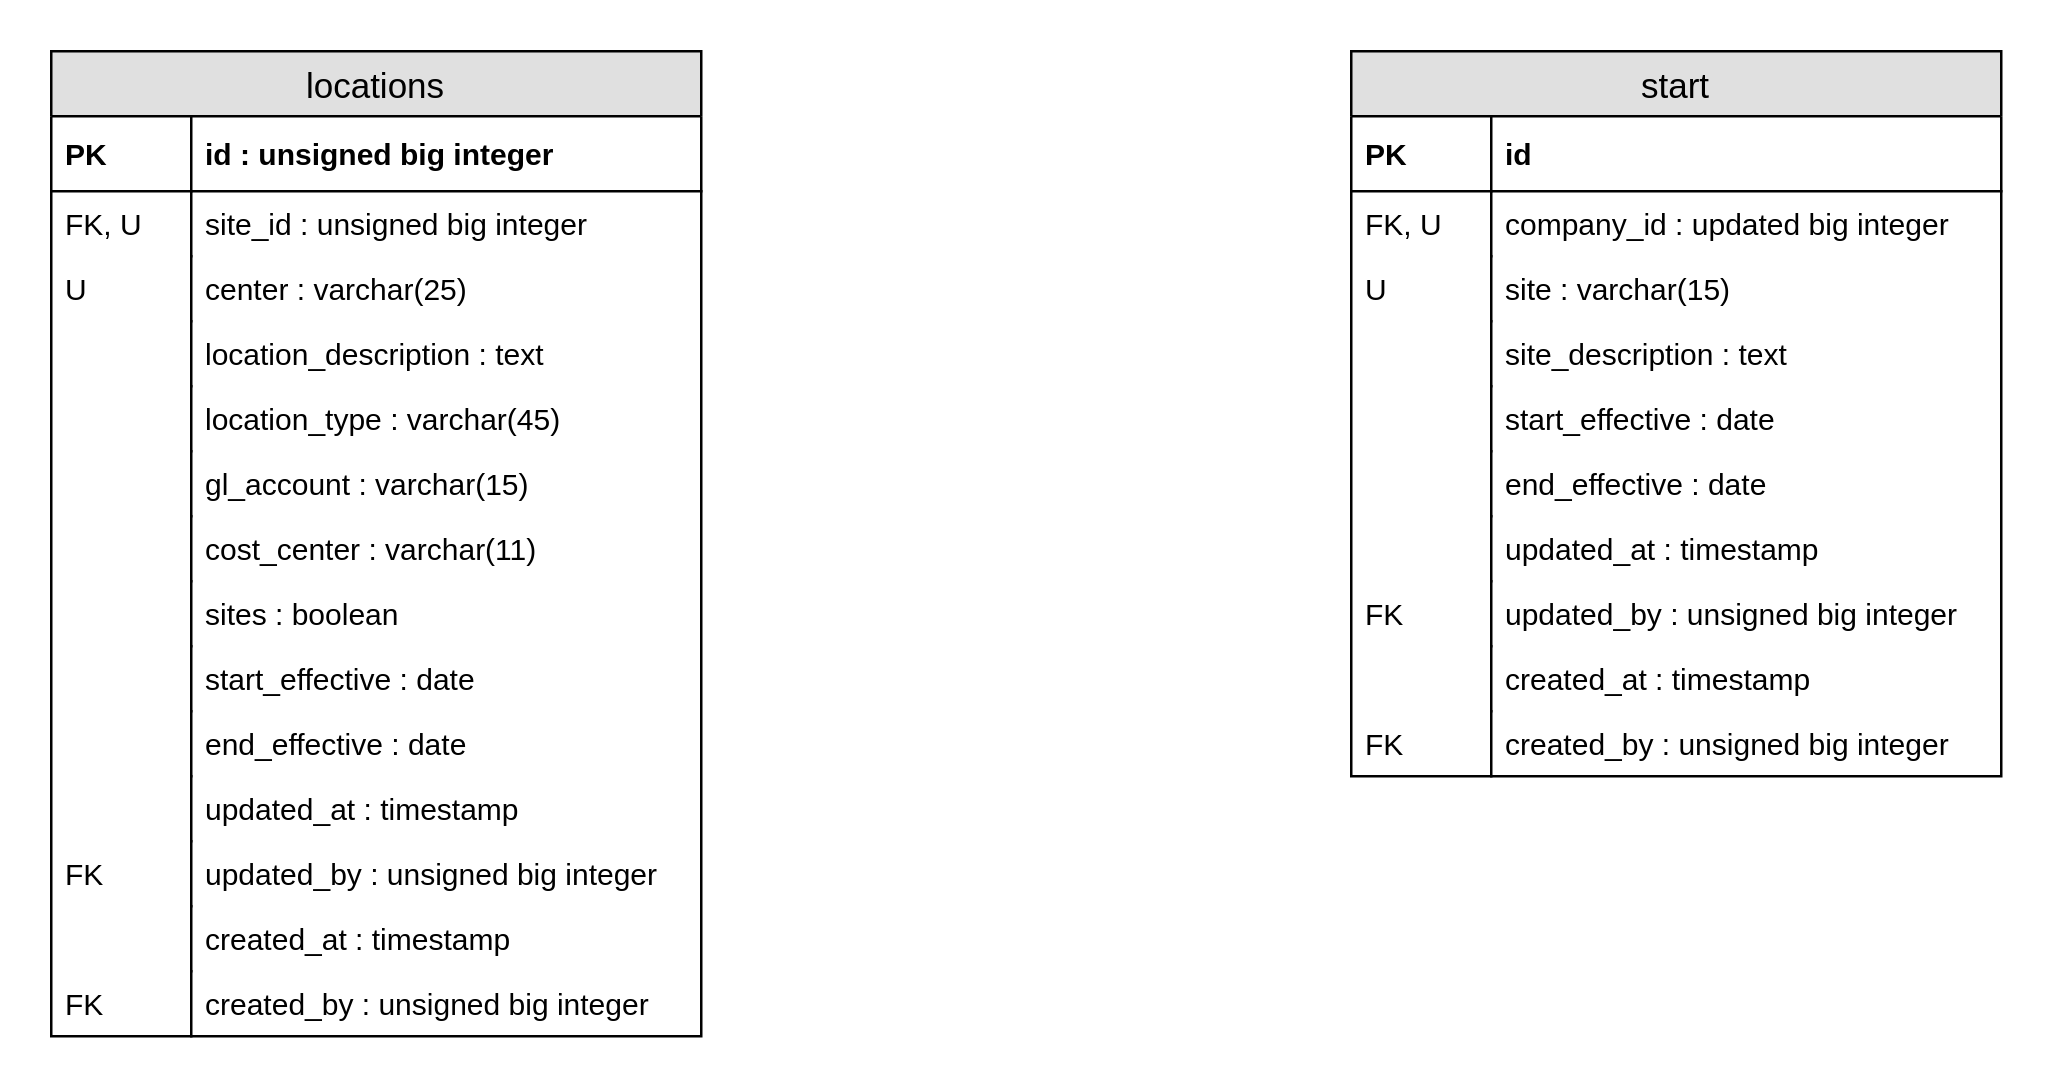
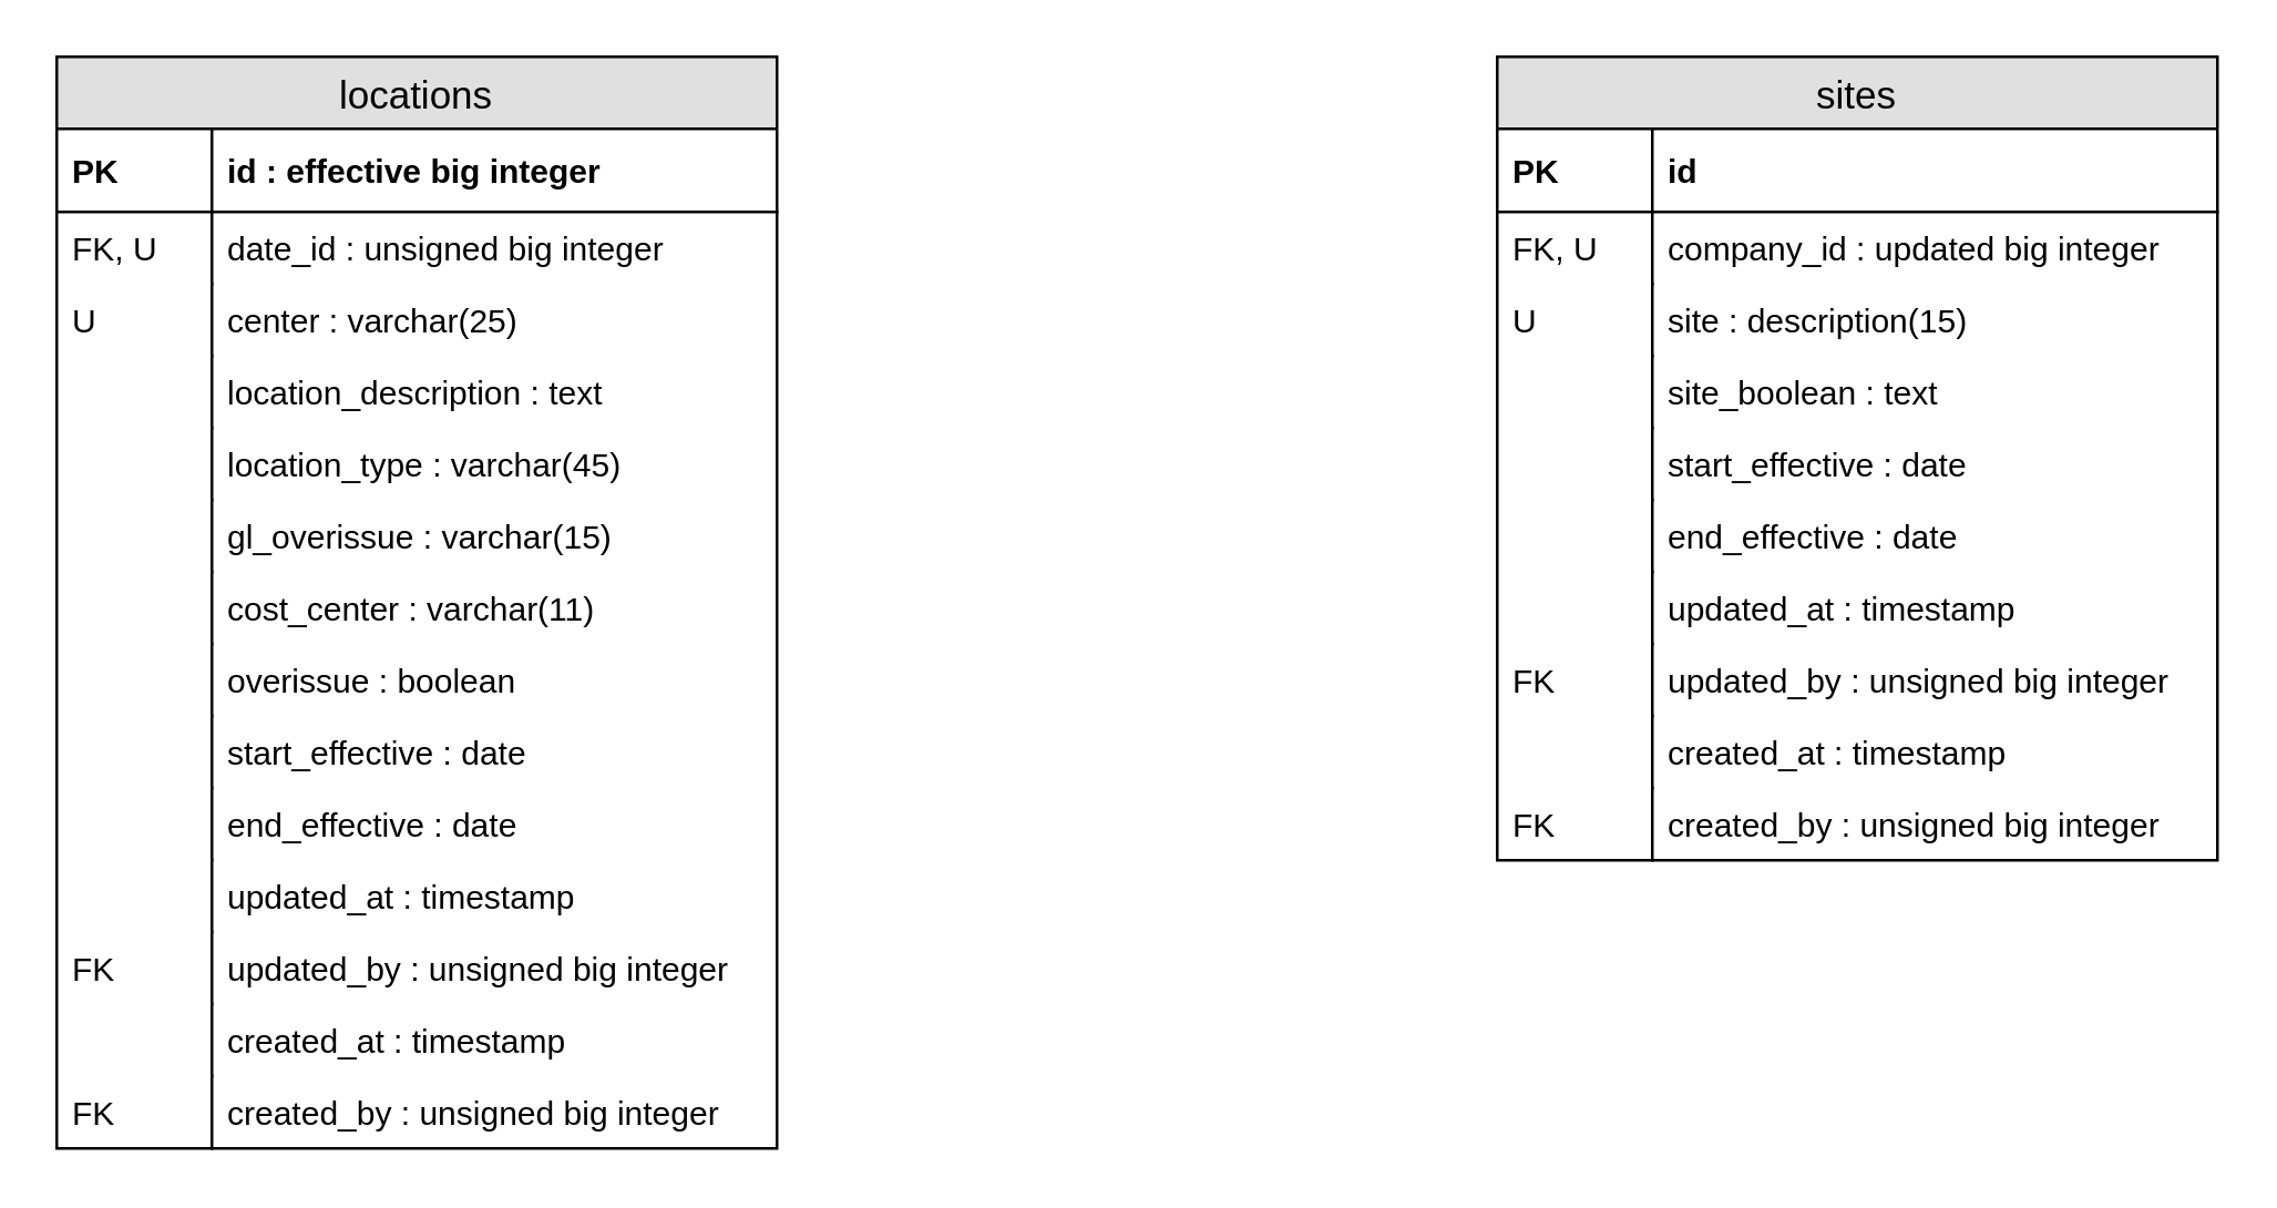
- <mxCell id="31" value="start" style="swimlane;fontStyle=0;childLayout=stackLayout;horizontal=1;startSize=26;fillColor=#e0e0e0;horizontalStack=0;resizeParent=1;resizeParentMax=0;resizeLast=0;collapsible=1;marginBottom=0;swimlaneFillColor=#ffffff;align=center;fontSize=14;" vertex="1" parent="1"><mxGeometry x="540" y="20" width="260" height="290" as="geometry" /></mxCell>
+ <mxCell id="31" value="sites" style="swimlane;fontStyle=0;childLayout=stackLayout;horizontal=1;startSize=26;fillColor=#e0e0e0;horizontalStack=0;resizeParent=1;resizeParentMax=0;resizeLast=0;collapsible=1;marginBottom=0;swimlaneFillColor=#ffffff;align=center;fontSize=14;" vertex="1" parent="1"><mxGeometry x="540" y="20" width="260" height="290" as="geometry" /></mxCell>
- <mxCell id="3" value="id : unsigned big integer" style="shape=partialRectangle;top=0;left=0;right=0;bottom=1;align=left;verticalAlign=middle;fillColor=none;spacingLeft=60;spacingRight=4;overflow=hidden;rotatable=0;points=[[0,0.5],[1,0.5]];portConstraint=eastwest;dropTarget=0;fontStyle=1;fontSize=12;" parent="2" vertex="1"><mxGeometry y="26" width="260" height="30" as="geometry" /></mxCell>
+ <mxCell id="3" value="id : effective big integer" style="shape=partialRectangle;top=0;left=0;right=0;bottom=1;align=left;verticalAlign=middle;fillColor=none;spacingLeft=60;spacingRight=4;overflow=hidden;rotatable=0;points=[[0,0.5],[1,0.5]];portConstraint=eastwest;dropTarget=0;fontStyle=1;fontSize=12;" parent="2" vertex="1"><mxGeometry y="26" width="260" height="30" as="geometry" /></mxCell>
- <mxCell id="5" value="site_id : unsigned big integer" style="shape=partialRectangle;top=0;left=0;right=0;bottom=0;align=left;verticalAlign=top;fillColor=none;spacingLeft=60;spacingRight=4;overflow=hidden;rotatable=0;points=[[0,0.5],[1,0.5]];portConstraint=eastwest;dropTarget=0;fontSize=12;" parent="2" vertex="1"><mxGeometry y="56" width="260" height="26" as="geometry" /></mxCell>
+ <mxCell id="5" value="date_id : unsigned big integer" style="shape=partialRectangle;top=0;left=0;right=0;bottom=0;align=left;verticalAlign=top;fillColor=none;spacingLeft=60;spacingRight=4;overflow=hidden;rotatable=0;points=[[0,0.5],[1,0.5]];portConstraint=eastwest;dropTarget=0;fontSize=12;" parent="2" vertex="1"><mxGeometry y="56" width="260" height="26" as="geometry" /></mxCell>
- <mxCell id="36" value="site : varchar(15)" style="shape=partialRectangle;top=0;left=0;right=0;bottom=0;align=left;verticalAlign=top;fillColor=none;spacingLeft=60;spacingRight=4;overflow=hidden;rotatable=0;points=[[0,0.5],[1,0.5]];portConstraint=eastwest;dropTarget=0;fontSize=12;" vertex="1" parent="31"><mxGeometry y="82" width="260" height="26" as="geometry" /></mxCell>
+ <mxCell id="36" value="site : description(15)" style="shape=partialRectangle;top=0;left=0;right=0;bottom=0;align=left;verticalAlign=top;fillColor=none;spacingLeft=60;spacingRight=4;overflow=hidden;rotatable=0;points=[[0,0.5],[1,0.5]];portConstraint=eastwest;dropTarget=0;fontSize=12;" vertex="1" parent="31"><mxGeometry y="82" width="260" height="26" as="geometry" /></mxCell>
- <mxCell id="38" value="site_description : text" style="shape=partialRectangle;top=0;left=0;right=0;bottom=0;align=left;verticalAlign=top;fillColor=none;spacingLeft=60;spacingRight=4;overflow=hidden;rotatable=0;points=[[0,0.5],[1,0.5]];portConstraint=eastwest;dropTarget=0;fontSize=12;" vertex="1" parent="31"><mxGeometry y="108" width="260" height="26" as="geometry" /></mxCell>
+ <mxCell id="38" value="site_boolean : text" style="shape=partialRectangle;top=0;left=0;right=0;bottom=0;align=left;verticalAlign=top;fillColor=none;spacingLeft=60;spacingRight=4;overflow=hidden;rotatable=0;points=[[0,0.5],[1,0.5]];portConstraint=eastwest;dropTarget=0;fontSize=12;" vertex="1" parent="31"><mxGeometry y="108" width="260" height="26" as="geometry" /></mxCell>
- <mxCell id="13" value="gl_account : varchar(15)" style="shape=partialRectangle;top=0;left=0;right=0;bottom=0;align=left;verticalAlign=top;fillColor=none;spacingLeft=60;spacingRight=4;overflow=hidden;rotatable=0;points=[[0,0.5],[1,0.5]];portConstraint=eastwest;dropTarget=0;fontSize=12;" parent="2" vertex="1"><mxGeometry y="160" width="260" height="26" as="geometry" /></mxCell>
+ <mxCell id="13" value="gl_overissue : varchar(15)" style="shape=partialRectangle;top=0;left=0;right=0;bottom=0;align=left;verticalAlign=top;fillColor=none;spacingLeft=60;spacingRight=4;overflow=hidden;rotatable=0;points=[[0,0.5],[1,0.5]];portConstraint=eastwest;dropTarget=0;fontSize=12;" parent="2" vertex="1"><mxGeometry y="160" width="260" height="26" as="geometry" /></mxCell>
- <mxCell id="17" value="sites : boolean" style="shape=partialRectangle;top=0;left=0;right=0;bottom=0;align=left;verticalAlign=top;fillColor=none;spacingLeft=60;spacingRight=4;overflow=hidden;rotatable=0;points=[[0,0.5],[1,0.5]];portConstraint=eastwest;dropTarget=0;fontSize=12;" parent="2" vertex="1"><mxGeometry y="212" width="260" height="26" as="geometry" /></mxCell>
+ <mxCell id="17" value="overissue : boolean" style="shape=partialRectangle;top=0;left=0;right=0;bottom=0;align=left;verticalAlign=top;fillColor=none;spacingLeft=60;spacingRight=4;overflow=hidden;rotatable=0;points=[[0,0.5],[1,0.5]];portConstraint=eastwest;dropTarget=0;fontSize=12;" parent="2" vertex="1"><mxGeometry y="212" width="260" height="26" as="geometry" /></mxCell>
